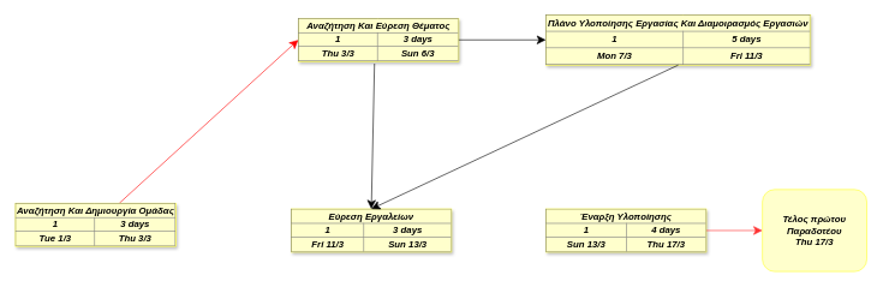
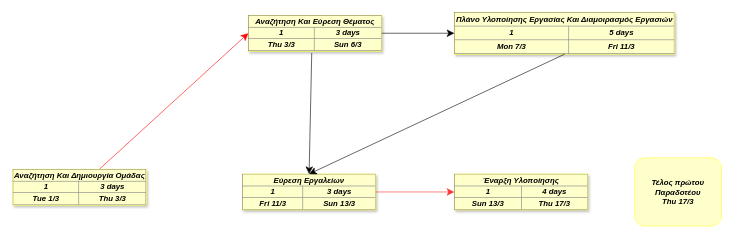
+ <mxCell id="11" style="html=1;startSize=10;endArrow=classic;endFill=1;endSize=10;strokeColor=#FF3333;strokeWidth=1;fontSize=12;entryX=0;entryY=0.5;entryDx=0;entryDy=0;exitX=1;exitY=0.5;exitDx=0;exitDy=0;" edge="1" parent="1" source="7" target="8"><mxGeometry relative="1" as="geometry"><mxPoint x="743" y="240" as="sourcePoint" /><mxPoint x="844" y="240" as="targetPoint" /></mxGeometry></mxCell>
- <mxCell id="13" style="html=1;startSize=10;endArrow=classic;endFill=1;endSize=10;strokeColor=#FF3333;strokeWidth=1;fontSize=12;entryX=0;entryY=0.5;entryDx=0;entryDy=0;exitX=1;exitY=0.5;exitDx=0;exitDy=0;" edge="1" parent="1" source="8" target="9"><mxGeometry relative="1" as="geometry"><mxPoint x="706" y="100" as="sourcePoint" /><mxPoint x="807" y="100" as="targetPoint" /><Array as="points" /></mxGeometry></mxCell>
